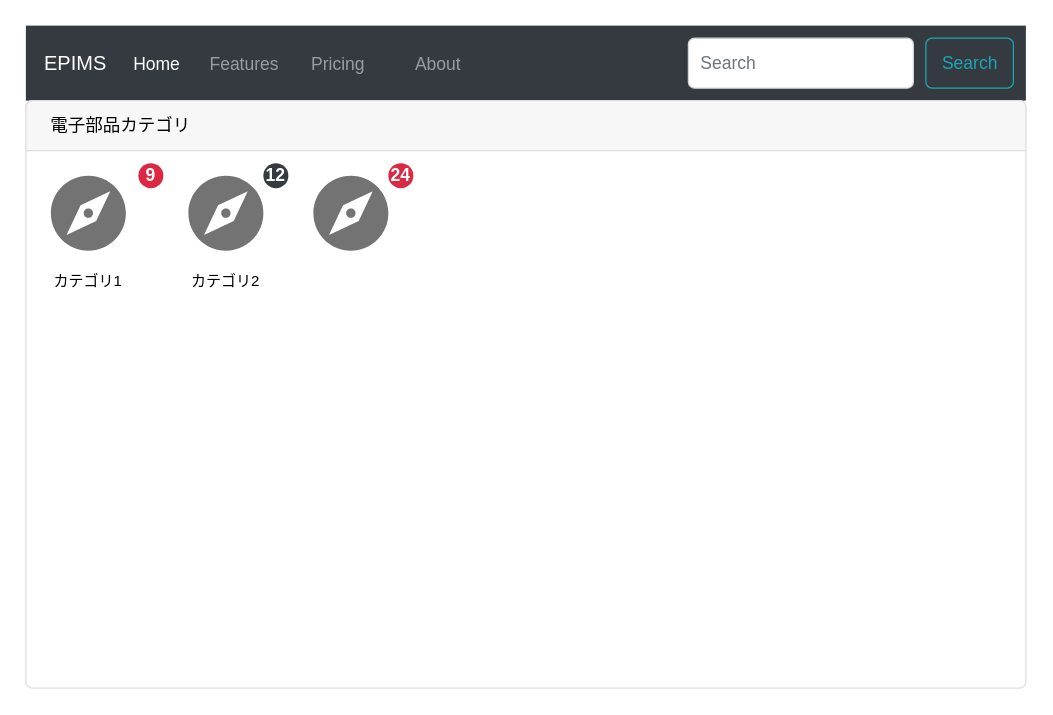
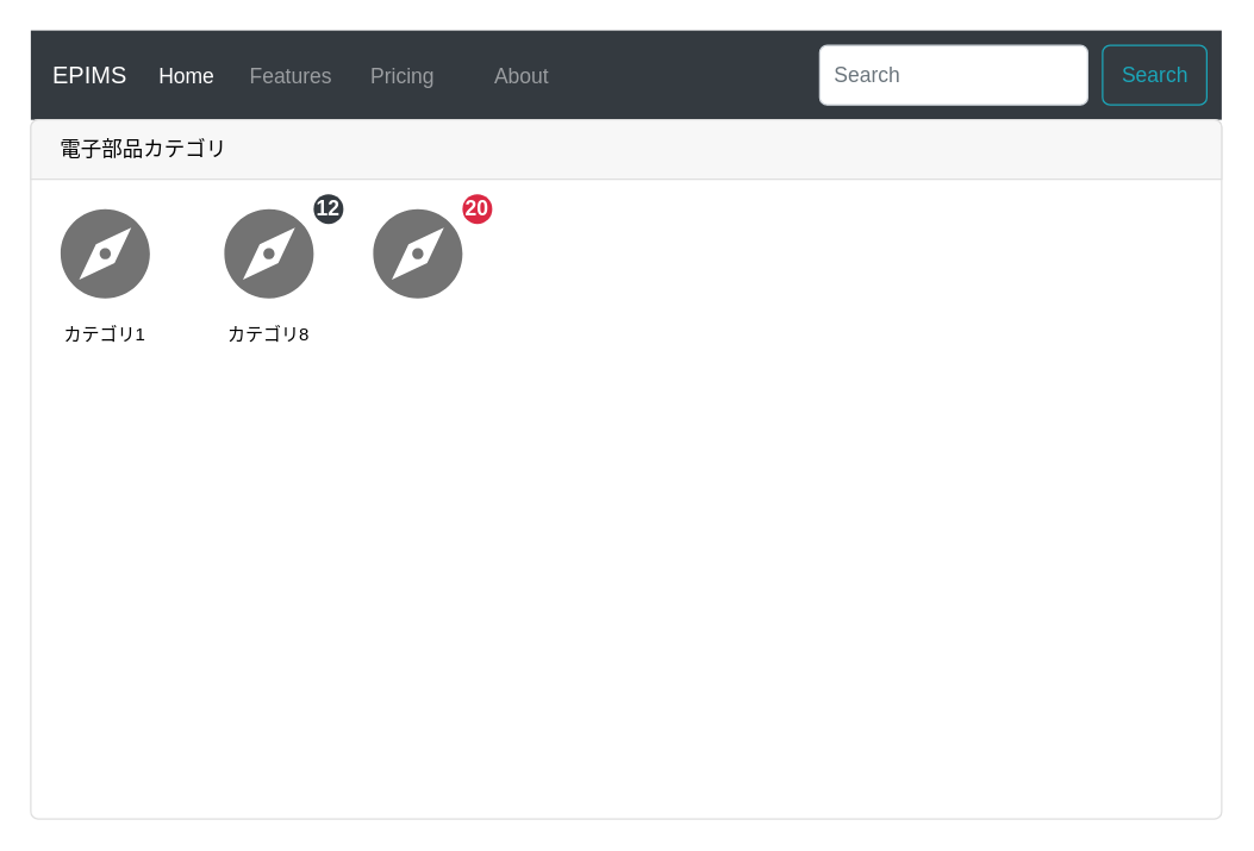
- <mxCell id="22" value="9" style="rounded=1;whiteSpace=wrap;html=1;arcSize=50;strokeColor=none;strokeWidth=1;fillColor=#DB2843;fontColor=#FFFFFF;whiteSpace=wrap;align=center;verticalAlign=middle;spacingLeft=0;fontStyle=1;fontSize=14;spacing=10;" vertex="1" parent="2"><mxGeometry x="90" y="110" width="20" height="20" as="geometry" /></mxCell>
- <mxCell id="20" value="24" style="rounded=1;whiteSpace=wrap;html=1;arcSize=50;strokeColor=none;strokeWidth=1;fillColor=#DB2843;fontColor=#FFFFFF;whiteSpace=wrap;align=center;verticalAlign=middle;spacingLeft=0;fontStyle=1;fontSize=14;spacing=10;" vertex="1" parent="10"><mxGeometry x="290" y="50" width="20" height="20" as="geometry" /></mxCell>
+ <mxCell id="20" value="20" style="rounded=1;whiteSpace=wrap;html=1;arcSize=50;strokeColor=none;strokeWidth=1;fillColor=#DB2843;fontColor=#FFFFFF;whiteSpace=wrap;align=center;verticalAlign=middle;spacingLeft=0;fontStyle=1;fontSize=14;spacing=10;" vertex="1" parent="10"><mxGeometry x="290" y="50" width="20" height="20" as="geometry" /></mxCell>
- <mxCell id="17" value="カテゴリ2" style="text;html=1;strokeColor=none;fillColor=none;align=center;verticalAlign=middle;whiteSpace=wrap;rounded=0;" parent="15" vertex="1"><mxGeometry y="70" width="60" height="30" as="geometry" /></mxCell>
+ <mxCell id="17" value="カテゴリ8" style="text;html=1;strokeColor=none;fillColor=none;align=center;verticalAlign=middle;whiteSpace=wrap;rounded=0;" parent="15" vertex="1"><mxGeometry y="70" width="60" height="30" as="geometry" /></mxCell>
